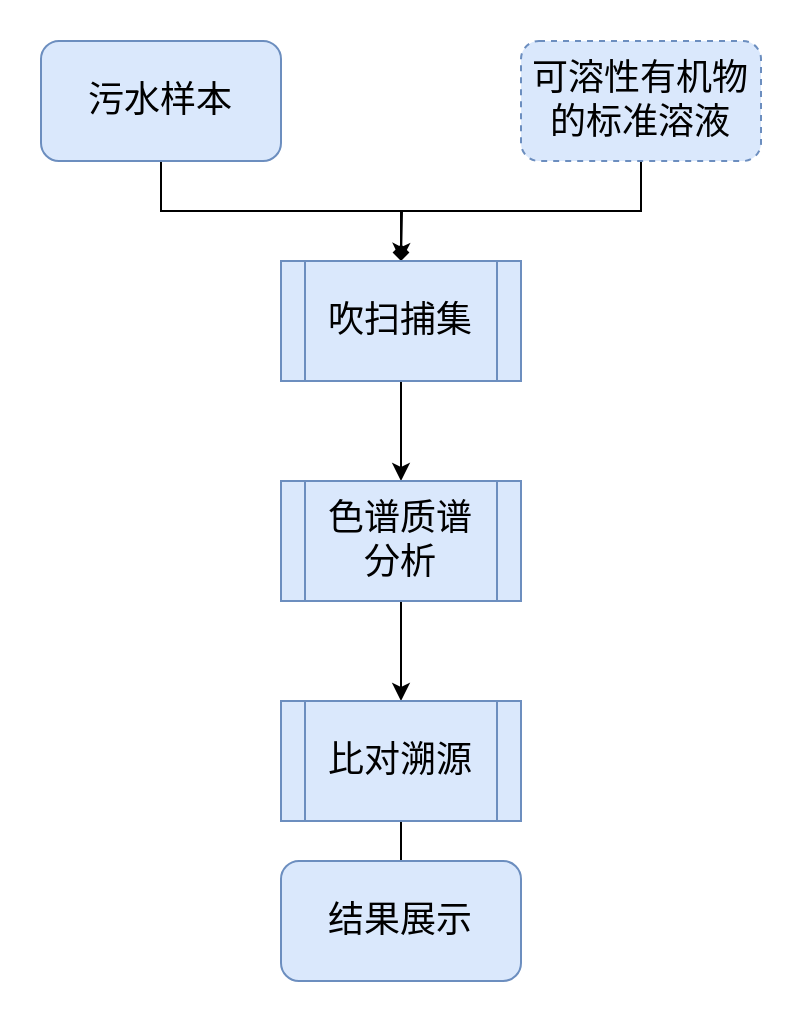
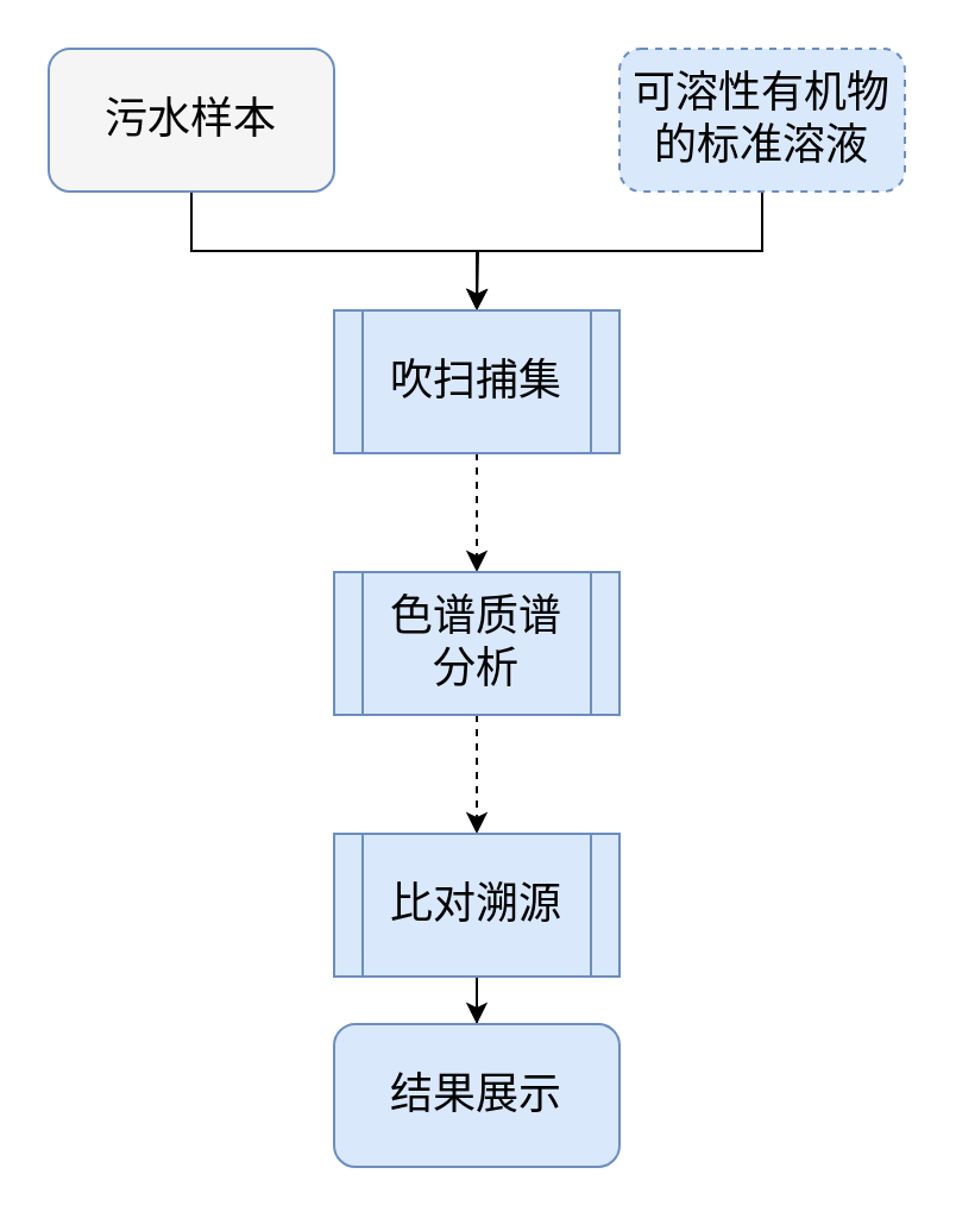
- <mxCell id="5" value="&lt;span style=&quot;font-size: 18px&quot;&gt;污水样本&lt;/span&gt;" style="rounded=1;whiteSpace=wrap;html=1;fillColor=#dae8fc;strokeColor=#6c8ebf;" parent="1" vertex="1"><mxGeometry x="20" y="20" width="120" height="60" as="geometry" /></mxCell>
+ <mxCell id="5" value="&lt;span style=&quot;font-size: 18px&quot;&gt;污水样本&lt;/span&gt;" style="rounded=1;whiteSpace=wrap;html=1;fillColor=#f5f5f5;strokeColor=#6c8ebf;" parent="1" vertex="1"><mxGeometry x="20" y="20" width="120" height="60" as="geometry" /></mxCell>
- <mxCell id="4" style="edgeStyle=orthogonalEdgeStyle;rounded=0;orthogonalLoop=1;jettySize=auto;html=1;exitX=0.5;exitY=1;exitDx=0;exitDy=0;entryX=0.5;entryY=0;entryDx=0;entryDy=0;endArrow=diamond;" parent="1" source="5" target="7" edge="1"><mxGeometry relative="1" as="geometry" /></mxCell>
+ <mxCell id="4" style="edgeStyle=orthogonalEdgeStyle;rounded=0;orthogonalLoop=1;jettySize=auto;html=1;exitX=0.5;exitY=1;exitDx=0;exitDy=0;entryX=0.5;entryY=0;entryDx=0;entryDy=0;" parent="1" source="5" target="7" edge="1"><mxGeometry relative="1" as="geometry" /></mxCell>
- <mxCell id="6" style="edgeStyle=orthogonalEdgeStyle;rounded=0;orthogonalLoop=1;jettySize=auto;html=1;exitX=0.5;exitY=1;exitDx=0;exitDy=0;entryX=0.5;entryY=0;entryDx=0;entryDy=0;" parent="1" source="7" target="9" edge="1"><mxGeometry relative="1" as="geometry" /></mxCell>
+ <mxCell id="6" style="edgeStyle=orthogonalEdgeStyle;rounded=0;orthogonalLoop=1;jettySize=auto;html=1;exitX=0.5;exitY=1;exitDx=0;exitDy=0;entryX=0.5;entryY=0;entryDx=0;entryDy=0;dashed=1;" parent="1" source="7" target="9" edge="1"><mxGeometry relative="1" as="geometry" /></mxCell>
- <mxCell id="8" style="edgeStyle=orthogonalEdgeStyle;rounded=0;orthogonalLoop=1;jettySize=auto;html=1;exitX=0.5;exitY=1;exitDx=0;exitDy=0;entryX=0.5;entryY=0;entryDx=0;entryDy=0;" parent="1" source="9" target="11" edge="1"><mxGeometry relative="1" as="geometry" /></mxCell>
+ <mxCell id="8" style="edgeStyle=orthogonalEdgeStyle;rounded=0;orthogonalLoop=1;jettySize=auto;html=1;exitX=0.5;exitY=1;exitDx=0;exitDy=0;entryX=0.5;entryY=0;entryDx=0;entryDy=0;dashed=1;" parent="1" source="9" target="11" edge="1"><mxGeometry relative="1" as="geometry" /></mxCell>
- <mxCell id="10" style="edgeStyle=orthogonalEdgeStyle;rounded=0;orthogonalLoop=1;jettySize=auto;html=1;exitX=0.5;exitY=1;exitDx=0;exitDy=0;endArrow=none;" parent="1" source="11" target="12" edge="1"><mxGeometry relative="1" as="geometry" /></mxCell>
+ <mxCell id="10" style="edgeStyle=orthogonalEdgeStyle;rounded=0;orthogonalLoop=1;jettySize=auto;html=1;exitX=0.5;exitY=1;exitDx=0;exitDy=0;" parent="1" source="11" target="12" edge="1"><mxGeometry relative="1" as="geometry" /></mxCell>
